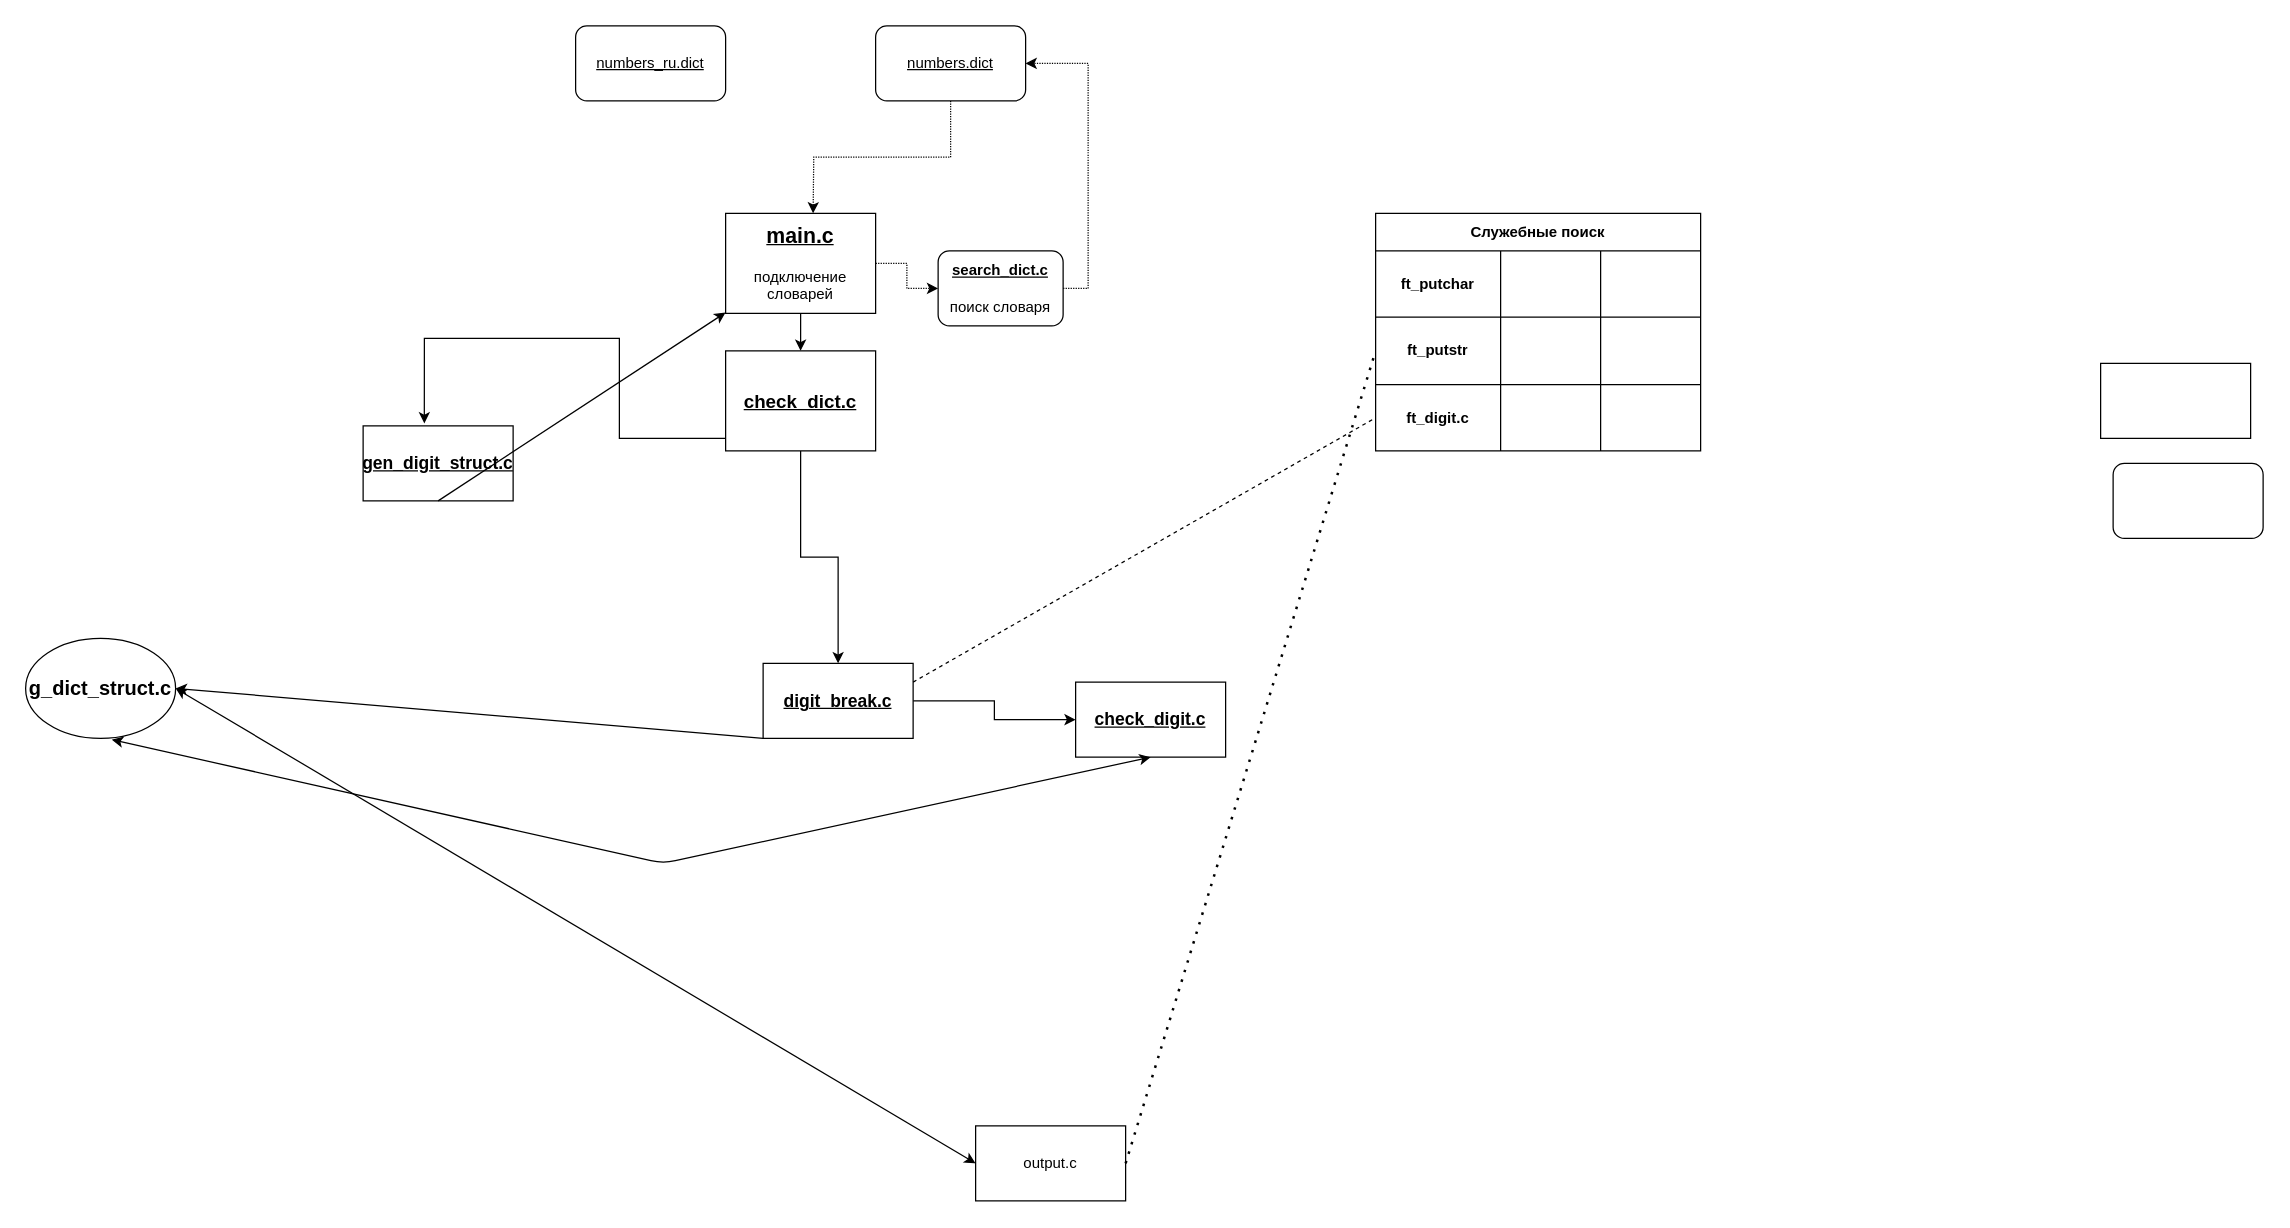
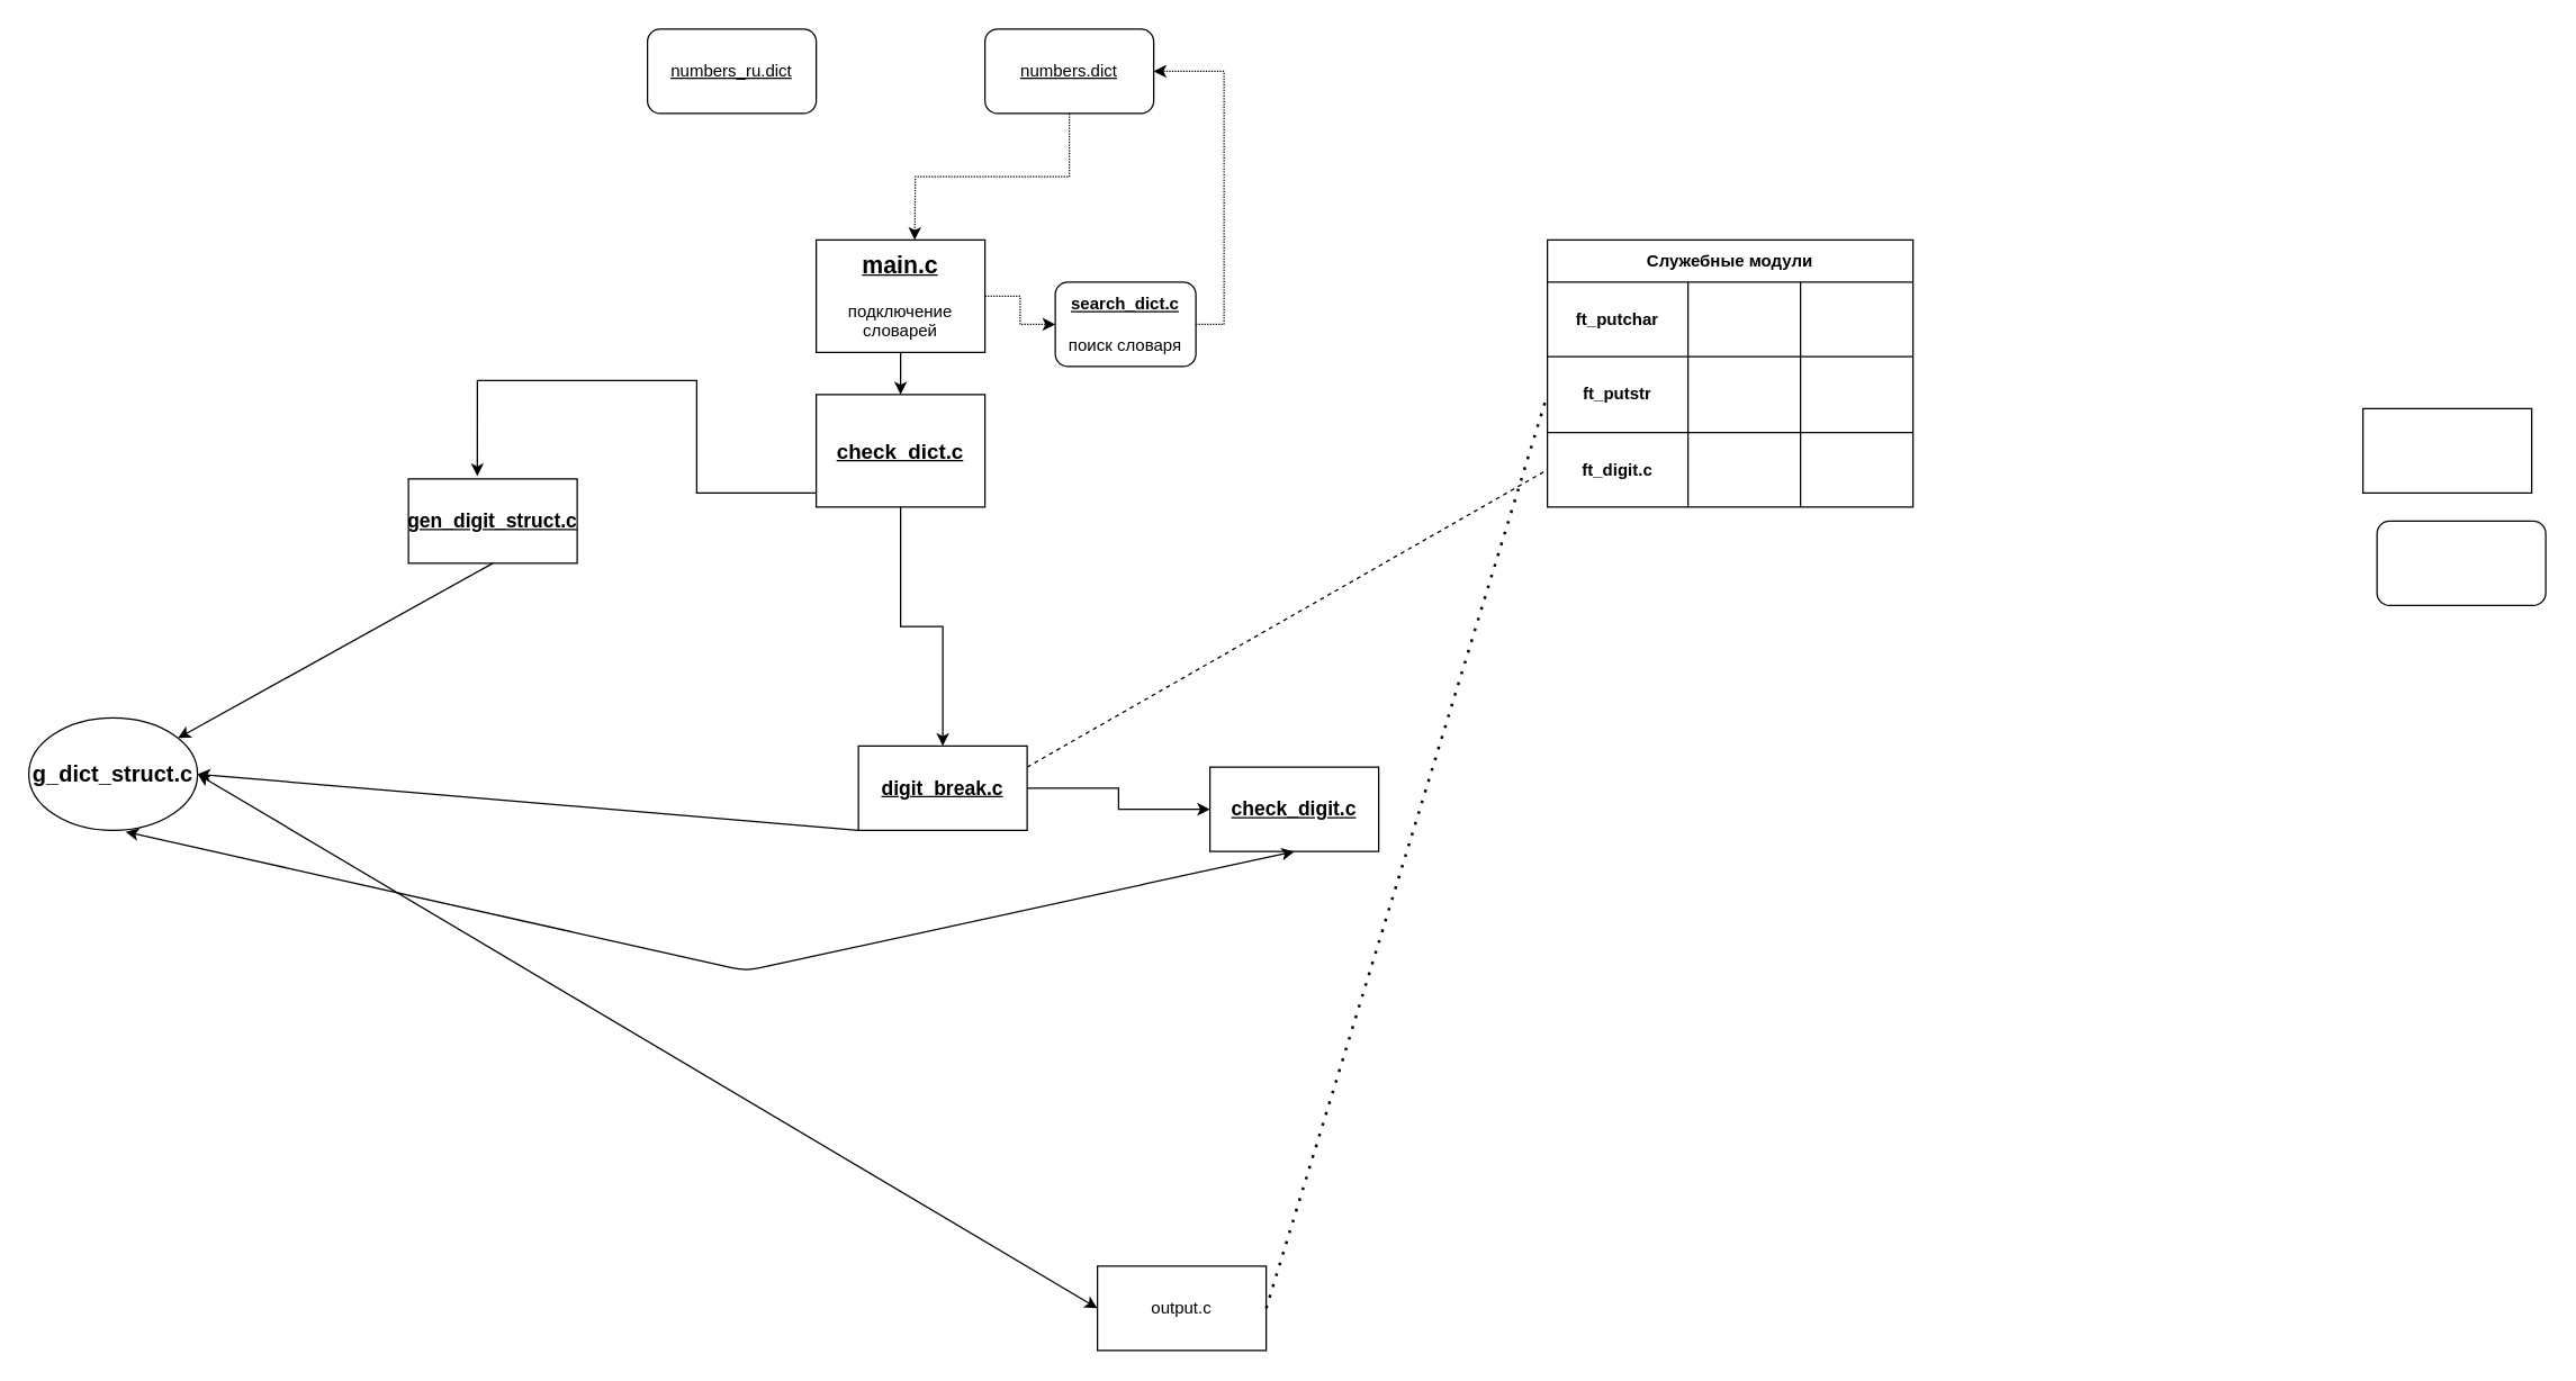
- <mxCell id="6" value="Служебные поиск" style="shape=table;html=1;whiteSpace=wrap;startSize=30;container=1;collapsible=0;childLayout=tableLayout;fontStyle=1;align=center;" parent="1" vertex="1"><mxGeometry x="1100" y="170" width="260" height="190" as="geometry" /></mxCell>
+ <mxCell id="6" value="Служебные модули" style="shape=table;html=1;whiteSpace=wrap;startSize=30;container=1;collapsible=0;childLayout=tableLayout;fontStyle=1;align=center;" parent="1" vertex="1"><mxGeometry x="1100" y="170" width="260" height="190" as="geometry" /></mxCell>
- <mxCell id="35" value="" style="endArrow=classic;html=1;exitX=0.5;exitY=1;exitDx=0;exitDy=0;" edge="1" parent="1" source="32" target="3"><mxGeometry width="50" height="50" relative="1" as="geometry"><mxPoint x="1020" y="480" as="sourcePoint" /><mxPoint x="350" y="510" as="targetPoint" /></mxGeometry></mxCell>
+ <mxCell id="35" value="" style="endArrow=classic;html=1;exitX=0.5;exitY=1;exitDx=0;exitDy=0;" edge="1" parent="1" source="32" target="36"><mxGeometry width="50" height="50" relative="1" as="geometry"><mxPoint x="1020" y="480" as="sourcePoint" /><mxPoint x="350" y="510" as="targetPoint" /></mxGeometry></mxCell>
